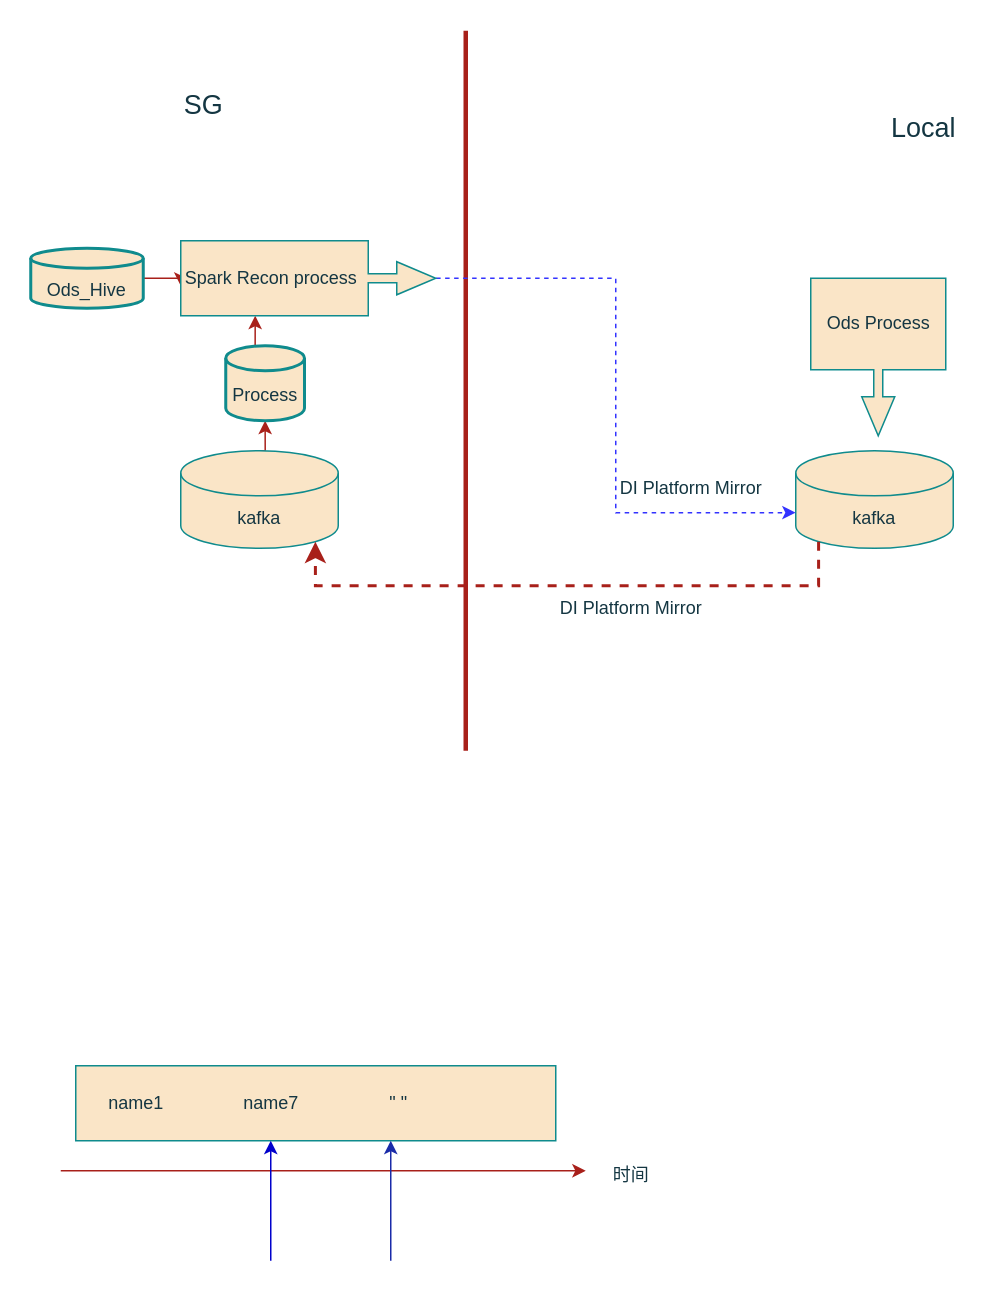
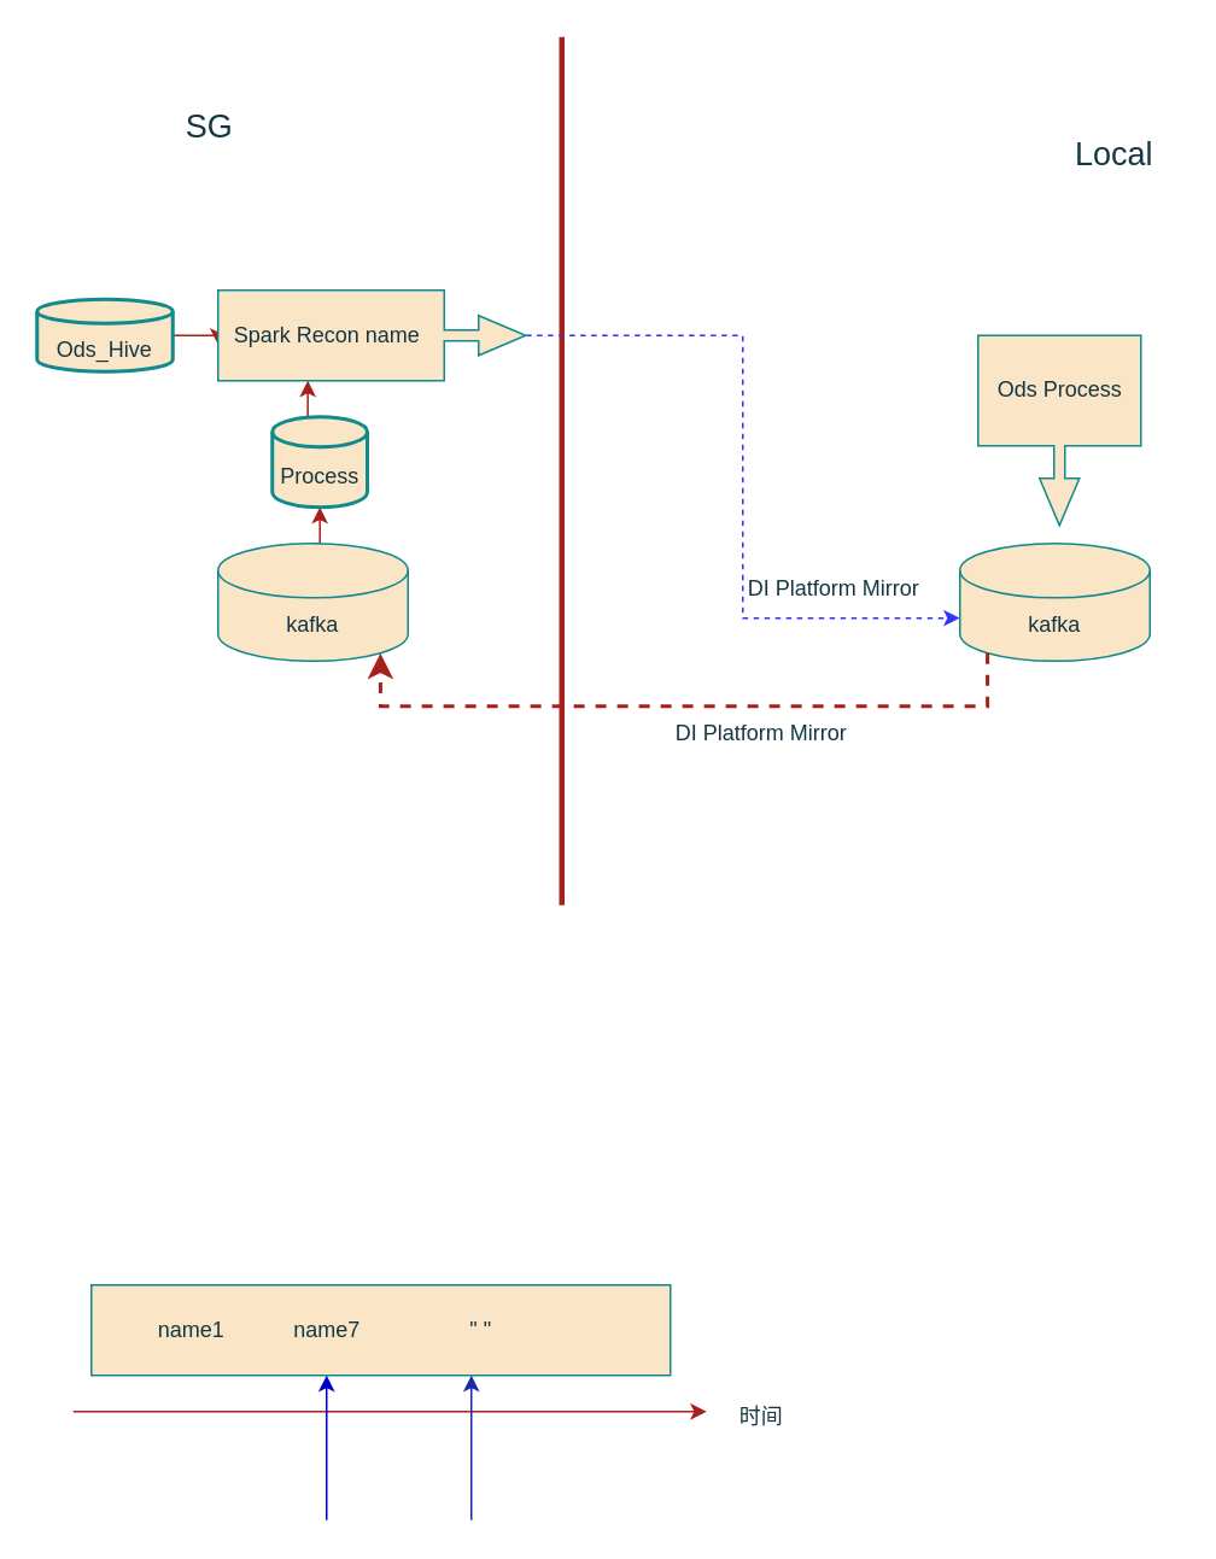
- <mxCell id="9" value="&lt;font style=&quot;font-size: 18px;&quot;&gt;SG&lt;/font&gt;" style="text;html=1;align=center;verticalAlign=middle;resizable=0;points=[];autosize=1;strokeColor=none;fillColor=none;labelBackgroundColor=none;fontColor=#143642;" vertex="1" parent="1"><mxGeometry x="110" y="50" width="50" height="40" as="geometry" /></mxCell>
+ <mxCell id="9" value="&lt;font style=&quot;font-size: 18px;&quot;&gt;SG&lt;/font&gt;" style="text;html=1;align=center;verticalAlign=middle;resizable=0;points=[];autosize=1;strokeColor=none;fillColor=none;labelBackgroundColor=none;fontColor=#143642;" vertex="1" parent="1"><mxGeometry x="90" y="50" width="50" height="40" as="geometry" /></mxCell>
- <mxCell id="18" value="Spark Recon process" style="text;html=1;align=center;verticalAlign=middle;resizable=0;points=[];autosize=1;strokeColor=none;fillColor=none;fontColor=#143642;" vertex="1" parent="1"><mxGeometry x="110" y="170" width="140" height="30" as="geometry" /></mxCell>
+ <mxCell id="18" value="Spark Recon name" style="text;html=1;align=center;verticalAlign=middle;resizable=0;points=[];autosize=1;strokeColor=none;fillColor=none;fontColor=#143642;" vertex="1" parent="1"><mxGeometry x="110" y="170" width="140" height="30" as="geometry" /></mxCell>
- <mxCell id="21" value="name1" style="text;html=1;align=center;verticalAlign=middle;resizable=0;points=[];autosize=1;strokeColor=none;fillColor=none;fontColor=#143642;" vertex="1" parent="1"><mxGeometry x="60" y="720" width="60" height="30" as="geometry" /></mxCell>
+ <mxCell id="21" value="name1" style="text;html=1;align=center;verticalAlign=middle;resizable=0;points=[];autosize=1;strokeColor=none;fillColor=none;fontColor=#143642;" vertex="1" parent="1"><mxGeometry x="75" y="720" width="60" height="30" as="geometry" /></mxCell>
